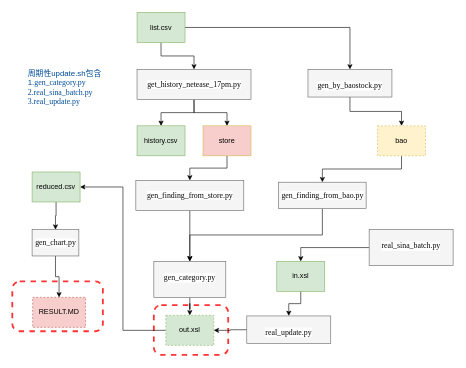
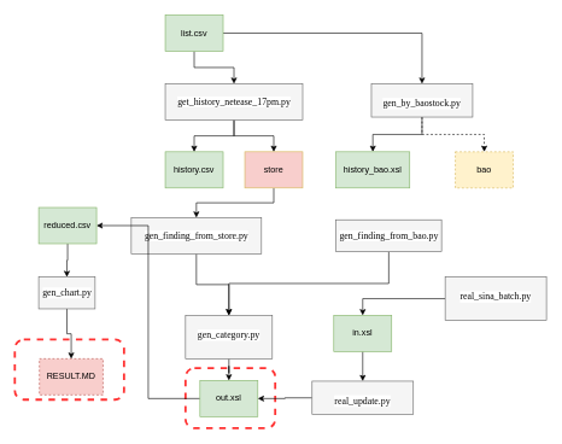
- <mxCell id="27" value="&lt;div style=&quot;text-align: left&quot;&gt;&lt;br&gt;&lt;/div&gt;&lt;span style=&quot;background-color: rgb(255 , 255 , 255)&quot;&gt;&lt;div style=&quot;text-align: left&quot;&gt;&lt;font face=&quot;.applesystemuifont&quot;&gt;&lt;span style=&quot;font-size: 13.067px&quot;&gt;&lt;br&gt;&lt;/span&gt;&lt;/font&gt;&lt;/div&gt;&lt;font face=&quot;.applesystemuifont&quot;&gt;&lt;div style=&quot;text-align: left&quot;&gt;&lt;span style=&quot;font-size: 9.8pt&quot;&gt;周期性update.sh包含&lt;/span&gt;&lt;/div&gt;&lt;/font&gt;&lt;font face=&quot;.applesystemuifont&quot;&gt;&lt;div style=&quot;text-align: left&quot;&gt;&lt;span style=&quot;font-size: 9.8pt&quot;&gt;1.&lt;/span&gt;&lt;span style=&quot;font-family: &amp;#34;.applesystemuifont&amp;#34; ; font-size: 9.8pt ; text-align: center&quot;&gt;gen_category.py&lt;/span&gt;&lt;/div&gt;&lt;div style=&quot;text-align: left&quot;&gt;&lt;span style=&quot;font-family: &amp;#34;.applesystemuifont&amp;#34; ; font-size: 9.8pt ; text-align: center&quot;&gt;2.&lt;/span&gt;&lt;span style=&quot;font-family: &amp;#34;.applesystemuifont&amp;#34; ; font-size: 9.8pt ; text-align: center&quot;&gt;real_sina_batch.py&lt;/span&gt;&lt;/div&gt;&lt;div style=&quot;text-align: left&quot;&gt;&lt;span style=&quot;font-family: &amp;#34;.applesystemuifont&amp;#34; ; font-size: 9.8pt ; text-align: center&quot;&gt;3.&lt;/span&gt;&lt;span style=&quot;font-family: &amp;#34;.applesystemuifont&amp;#34; ; font-size: 9.8pt ; text-align: center&quot;&gt;real_update.py&lt;/span&gt;&lt;/div&gt;&lt;/font&gt;&lt;/span&gt;" style="text;html=1;align=center;verticalAlign=middle;resizable=0;points=[];autosize=1;strokeColor=none;fontColor=#004C99;" parent="1" vertex="1"><mxGeometry x="40" y="84" width="133" height="91" as="geometry" /></mxCell>
+ <mxCell id="33" value="" style="edgeStyle=orthogonalEdgeStyle;rounded=0;orthogonalLoop=1;jettySize=auto;html=1;" parent="1" source="35" target="36" edge="1"><mxGeometry relative="1" as="geometry" /></mxCell>
- <mxCell id="34" style="edgeStyle=orthogonalEdgeStyle;rounded=0;orthogonalLoop=1;jettySize=auto;html=1;entryX=0.5;entryY=0;entryDx=0;entryDy=0;" parent="1" source="35" target="38" edge="1"><mxGeometry relative="1" as="geometry" /></mxCell>
+ <mxCell id="34" style="edgeStyle=orthogonalEdgeStyle;rounded=0;orthogonalLoop=1;jettySize=auto;html=1;entryX=0.5;entryY=0;entryDx=0;entryDy=0;dashed=1;" parent="1" source="35" target="38" edge="1"><mxGeometry relative="1" as="geometry" /></mxCell>
+ <mxCell id="36" value="history_bao.xsl" style="rounded=0;whiteSpace=wrap;html=1;fillColor=#d5e8d4;strokeColor=#82b366;" parent="1" vertex="1"><mxGeometry x="464" y="209" width="102" height="50" as="geometry" /></mxCell>
- <mxCell id="37" style="edgeStyle=orthogonalEdgeStyle;rounded=0;orthogonalLoop=1;jettySize=auto;html=1;exitX=0.5;exitY=1;exitDx=0;exitDy=0;" parent="1" source="38" target="40" edge="1"><mxGeometry relative="1" as="geometry" /></mxCell>
- <mxCell id="15" value="&lt;pre style=&quot;background-color: #ffffff ; color: #080808 ; font-family: &amp;#34;.applesystemuifont&amp;#34; ; font-size: 9.8pt&quot;&gt;gen_finding_from_store.py&lt;/pre&gt;" style="text;html=1;align=center;verticalAlign=middle;resizable=0;points=[];autosize=1;strokeColor=#666666;fillColor=#f5f5f5;fontColor=#333333;" parent="1" vertex="1"><mxGeometry x="226" y="300" width="180" height="50" as="geometry" /></mxCell>
+ <mxCell id="15" value="&lt;pre style=&quot;background-color: #ffffff ; color: #080808 ; font-family: &amp;#34;.applesystemuifont&amp;#34; ; font-size: 9.8pt&quot;&gt;gen_finding_from_store.py&lt;/pre&gt;" style="text;html=1;align=center;verticalAlign=middle;resizable=0;points=[];autosize=1;strokeColor=#666666;fillColor=#f5f5f5;fontColor=#333333;" parent="1" vertex="1"><mxGeometry x="181" y="300" width="180" height="50" as="geometry" /></mxCell>
- <mxCell id="17" value="out.xsl" style="rounded=0;whiteSpace=wrap;html=1;fillColor=#d5e8d4;strokeColor=#82b366;dashed=1;" parent="1" vertex="1"><mxGeometry x="276" y="525" width="80" height="50" as="geometry" /></mxCell>
+ <mxCell id="17" value="out.xsl" style="rounded=0;whiteSpace=wrap;html=1;fillColor=#d5e8d4;strokeColor=#82b366;" parent="1" vertex="1"><mxGeometry x="276" y="525" width="80" height="50" as="geometry" /></mxCell>
- <mxCell id="26" value="&lt;pre style=&quot;background-color: #ffffff ; color: #080808 ; font-family: &amp;#34;.applesystemuifont&amp;#34; ; font-size: 9.8pt&quot;&gt;real_update.py&lt;/pre&gt;" style="text;whiteSpace=wrap;html=1;fillColor=#f5f5f5;strokeColor=#666666;fontColor=#333333;align=center;" parent="1" vertex="1"><mxGeometry x="411" y="526" width="140" height="46" as="geometry" /></mxCell>
+ <mxCell id="26" value="&lt;pre style=&quot;background-color: #ffffff ; color: #080808 ; font-family: &amp;#34;.applesystemuifont&amp;#34; ; font-size: 9.8pt&quot;&gt;real_update.py&lt;/pre&gt;" style="text;whiteSpace=wrap;html=1;fillColor=#f5f5f5;strokeColor=#666666;fontColor=#333333;align=center;" parent="1" vertex="1"><mxGeometry x="431" y="526" width="140" height="46" as="geometry" /></mxCell>
